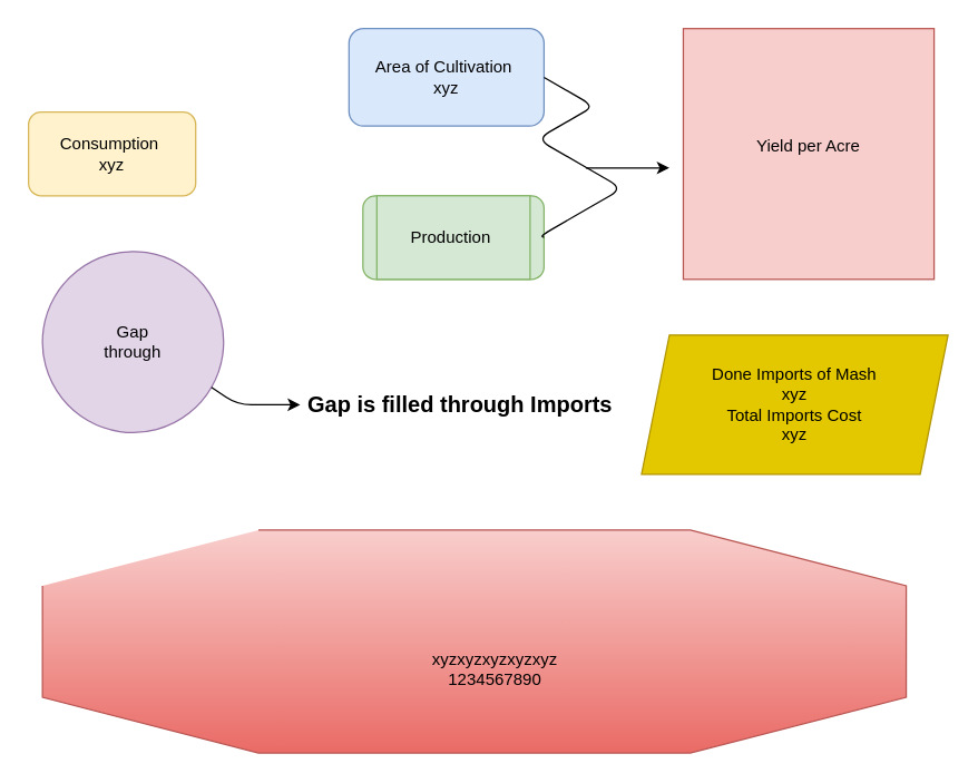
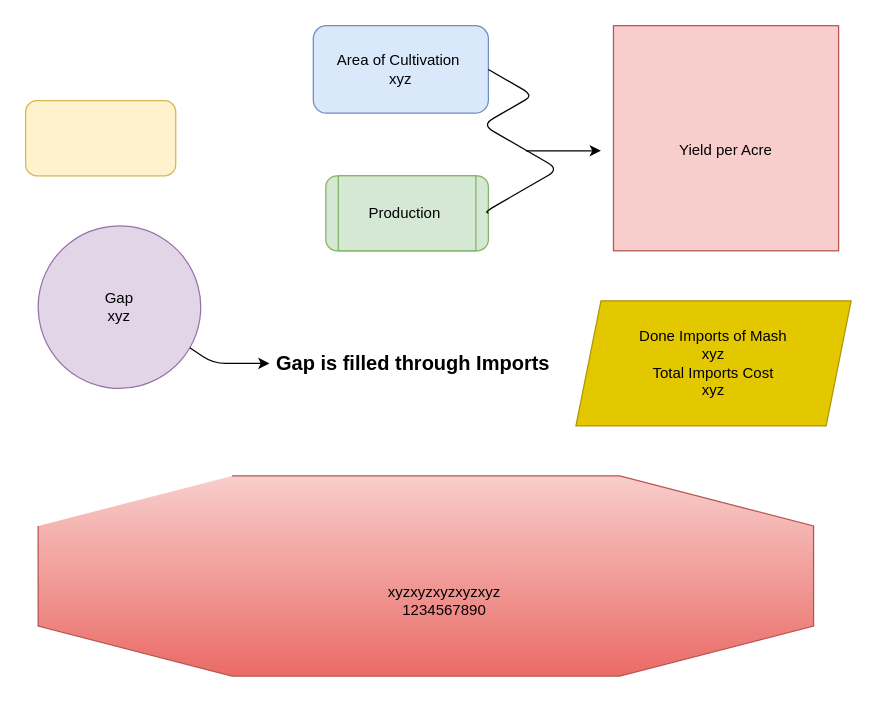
- <mxCell id="7" value="Yield per Acre&lt;br&gt;" style="text;html=1;strokeColor=none;fillColor=none;align=center;verticalAlign=middle;whiteSpace=wrap;rounded=0;" parent="1" vertex="1"><mxGeometry x="500" y="30" width="160" height="150" as="geometry" /></mxCell>
+ <mxCell id="7" value="Yield per Acre&lt;br&gt;" style="text;html=1;strokeColor=none;fillColor=none;align=center;verticalAlign=middle;whiteSpace=wrap;rounded=0;" parent="1" vertex="1"><mxGeometry x="500" y="45" width="160" height="150" as="geometry" /></mxCell>
- <mxCell id="9" value="Consumption&amp;nbsp;&lt;br&gt;xyz" style="text;html=1;strokeColor=none;fillColor=none;align=center;verticalAlign=middle;whiteSpace=wrap;rounded=0;" parent="1" vertex="1"><mxGeometry x="30" y="85" width="100" height="50" as="geometry" /></mxCell>
- <mxCell id="11" value="Gap&lt;br&gt;through" style="text;html=1;strokeColor=none;fillColor=none;align=center;verticalAlign=middle;whiteSpace=wrap;rounded=0;" parent="1" vertex="1"><mxGeometry x="45" y="190" width="100" height="110" as="geometry" /></mxCell>
+ <mxCell id="11" value="Gap&lt;br&gt;xyz" style="text;html=1;strokeColor=none;fillColor=none;align=center;verticalAlign=middle;whiteSpace=wrap;rounded=0;" parent="1" vertex="1"><mxGeometry x="45" y="190" width="100" height="110" as="geometry" /></mxCell>
